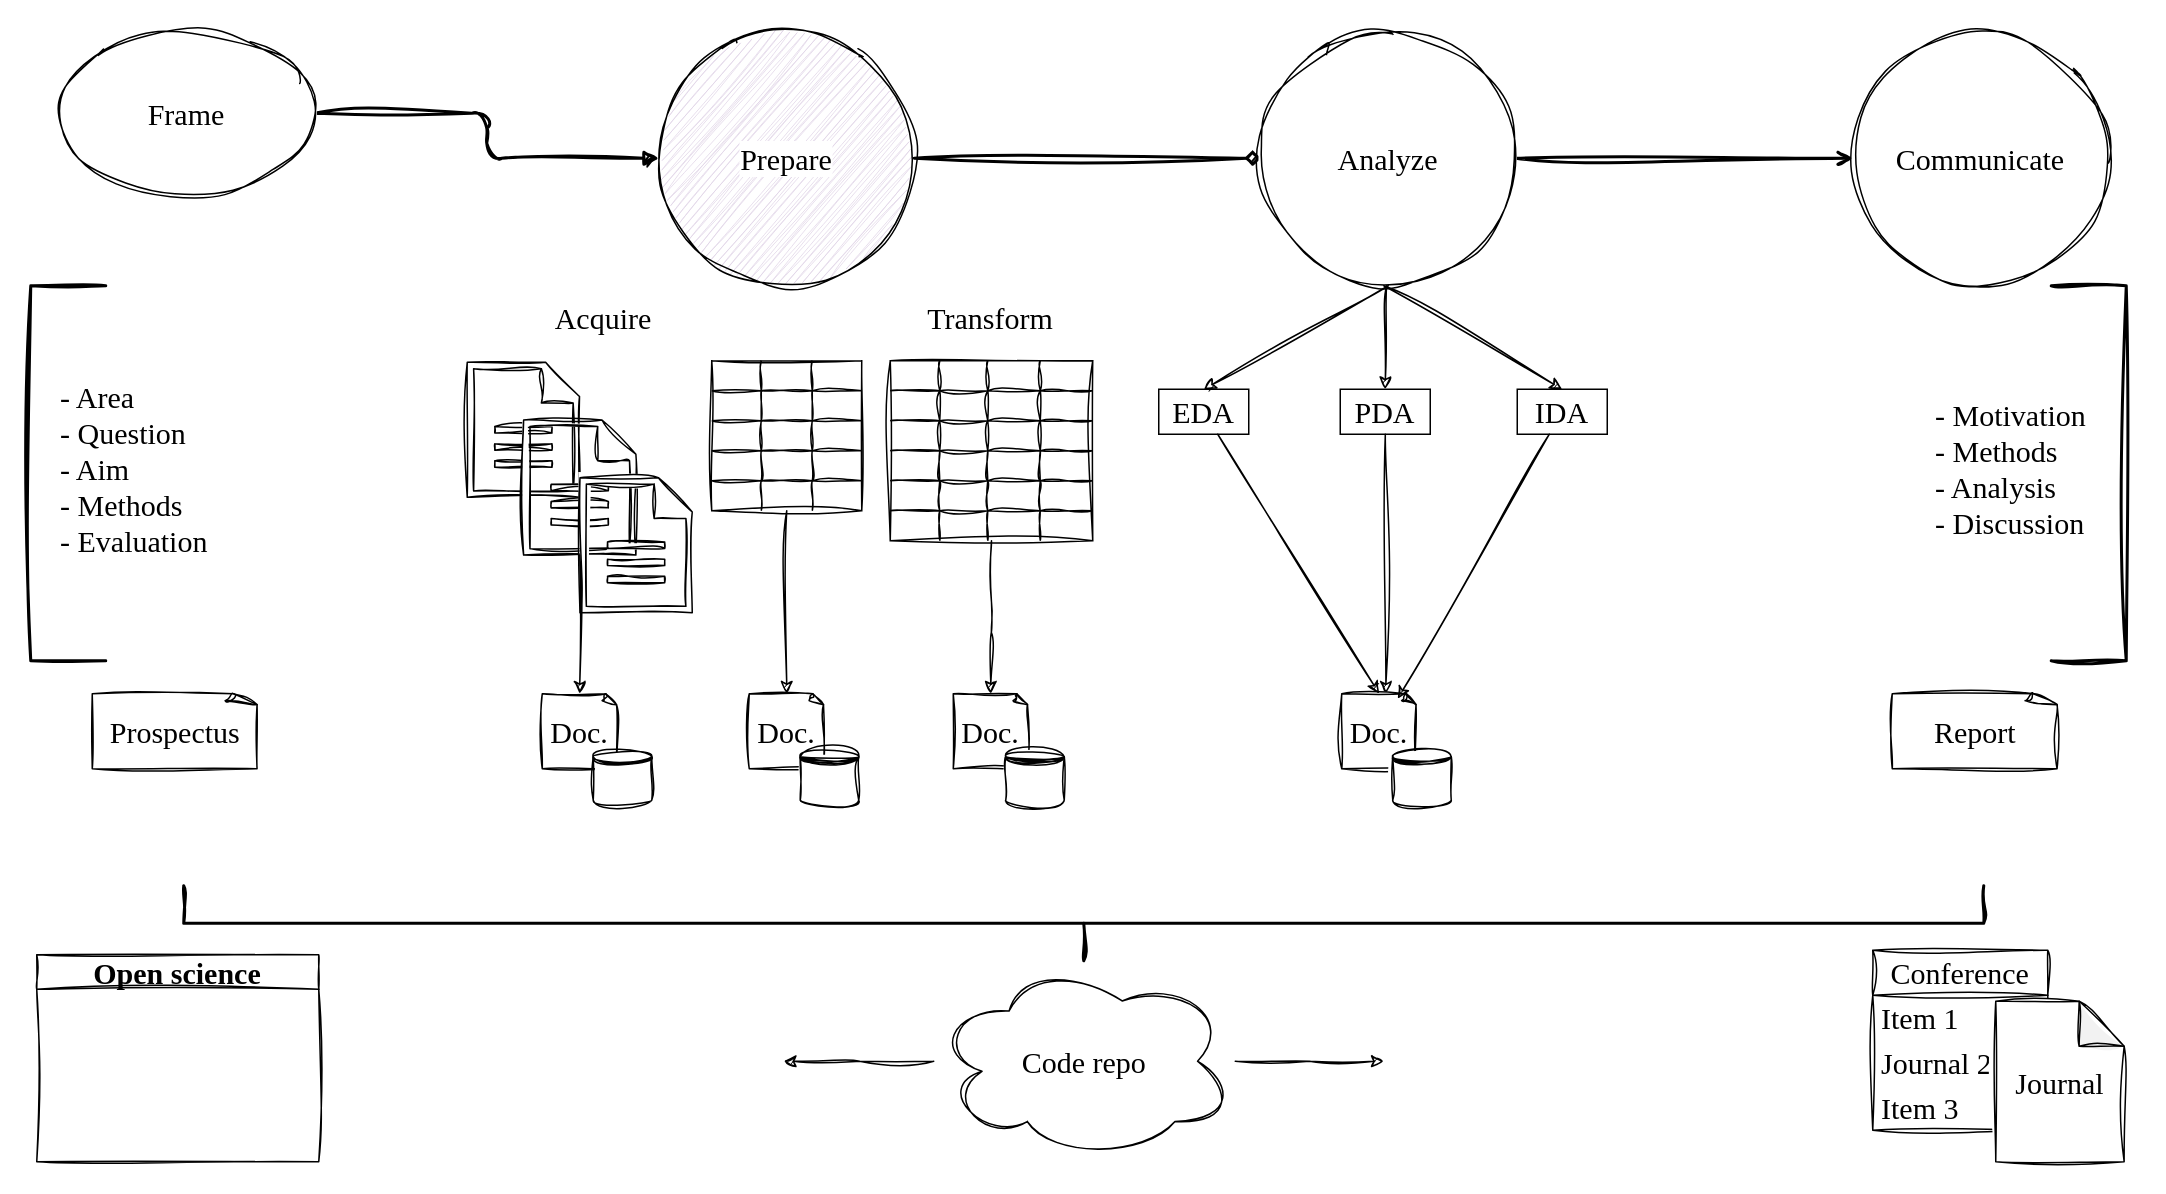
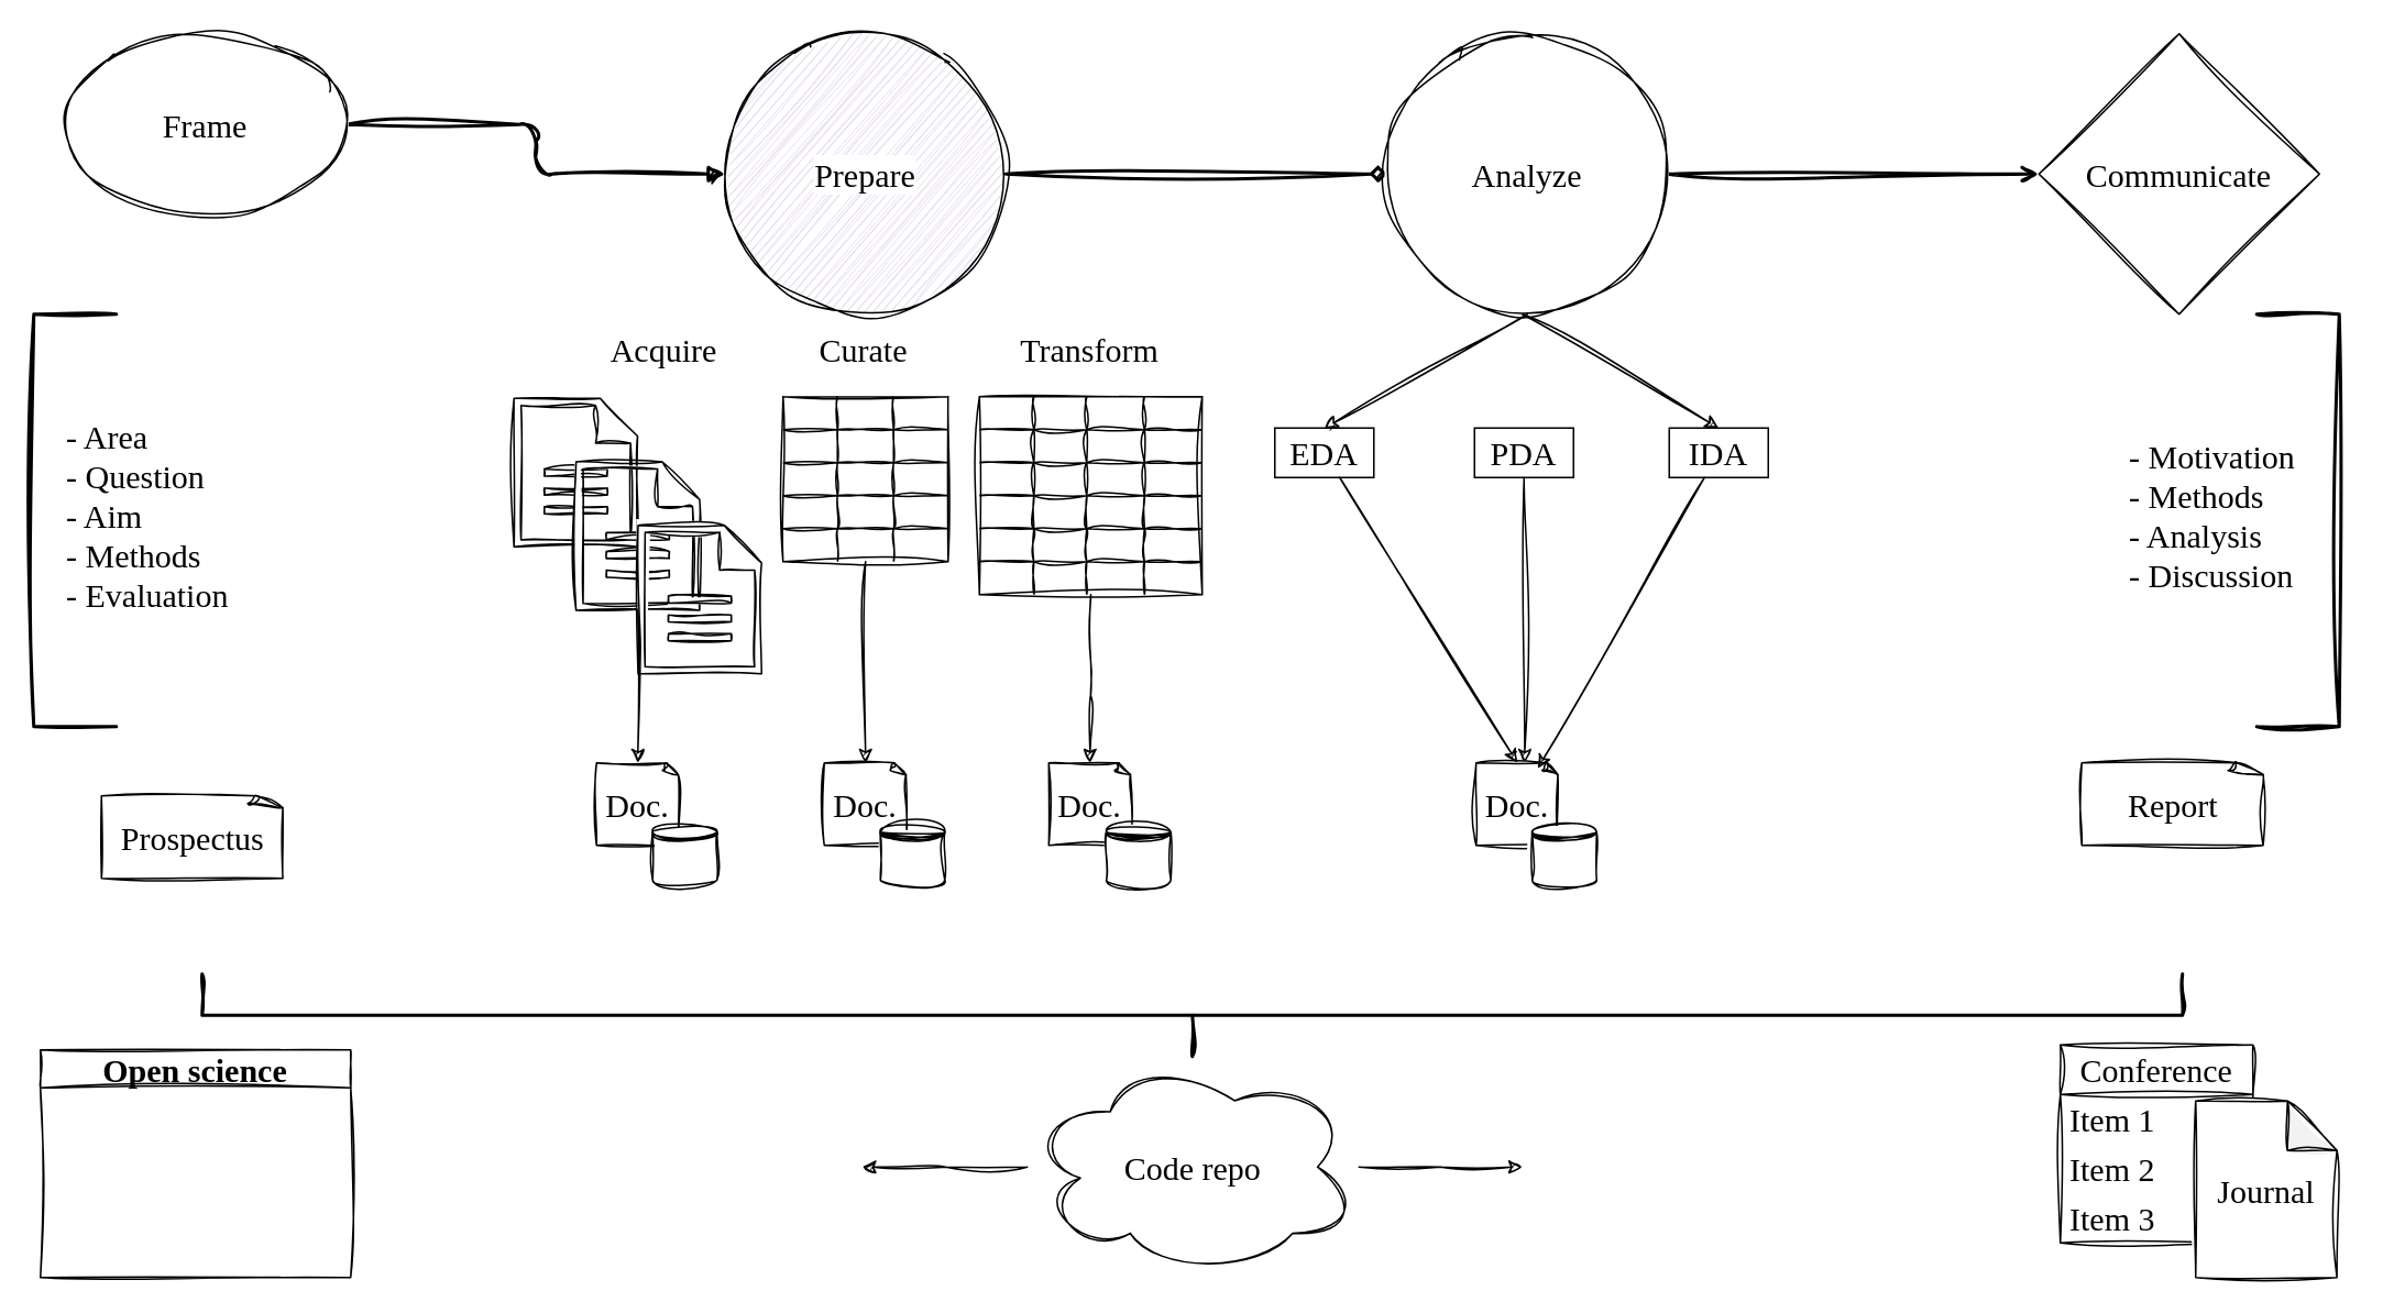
- <mxCell id="11" value="Communicate" style="ellipse;whiteSpace=wrap;html=1;aspect=fixed;sketch=1;hachureGap=4;jiggle=2;curveFitting=1;fontFamily=Architects Daughter;fontSource=https%3A%2F%2Ffonts.googleapis.com%2Fcss%3Ffamily%3DArchitects%2BDaughter;fontSize=20;labelBackgroundColor=#FFFFFF;fontColor=#000000;fillColor=#FFFFFF;labelBorderColor=none;strokeColor=#000000;" parent="1" vertex="1"><mxGeometry x="1235" y="20" width="170" height="170" as="geometry" /></mxCell>
+ <mxCell id="11" value="Communicate" style="rhombus;whiteSpace=wrap;html=1;aspect=fixed;sketch=1;hachureGap=4;jiggle=2;curveFitting=1;fontFamily=Architects Daughter;fontSource=https%3A%2F%2Ffonts.googleapis.com%2Fcss%3Ffamily%3DArchitects%2BDaughter;fontSize=20;labelBackgroundColor=#FFFFFF;fontColor=#000000;fillColor=#FFFFFF;labelBorderColor=none;strokeColor=#000000;" parent="1" vertex="1"><mxGeometry x="1235" y="20" width="170" height="170" as="geometry" /></mxCell>
+ <mxCell id="69" value="Curate" style="text;strokeColor=none;align=center;fillColor=none;html=1;verticalAlign=middle;whiteSpace=wrap;rounded=0;fontSize=20;fontFamily=Architects Daughter;" vertex="1" parent="1"><mxGeometry x="493" y="196" width="60" height="30" as="geometry" /></mxCell>
- <mxCell id="8" style="rounded=0;sketch=1;hachureGap=4;jiggle=2;curveFitting=1;orthogonalLoop=1;jettySize=auto;html=1;entryX=0.5;entryY=0;entryDx=0;entryDy=0;fontFamily=Architects Daughter;fontSource=https%3A%2F%2Ffonts.googleapis.com%2Fcss%3Ffamily%3DArchitects%2BDaughter;fontSize=16;" edge="1" parent="1" source="10" target="73"><mxGeometry relative="1" as="geometry" /></mxCell>
- <mxCell id="88" value="Prospectus" style="whiteSpace=wrap;html=1;shape=mxgraph.basic.document;sketch=1;hachureGap=4;jiggle=2;curveFitting=1;fontFamily=Architects Daughter;fontSource=https%3A%2F%2Ffonts.googleapis.com%2Fcss%3Ffamily%3DArchitects%2BDaughter;fontSize=20;" vertex="1" parent="1"><mxGeometry x="61" y="462" width="111" height="50" as="geometry" /></mxCell>
+ <mxCell id="88" value="Prospectus" style="whiteSpace=wrap;html=1;shape=mxgraph.basic.document;sketch=1;hachureGap=4;jiggle=2;curveFitting=1;fontFamily=Architects Daughter;fontSource=https%3A%2F%2Ffonts.googleapis.com%2Fcss%3Ffamily%3DArchitects%2BDaughter;fontSize=20;" vertex="1" parent="1"><mxGeometry x="61" y="482" width="111" height="50" as="geometry" /></mxCell>
- <mxCell id="105" value="Journal 2" style="text;strokeColor=none;fillColor=none;align=left;verticalAlign=middle;spacingLeft=4;spacingRight=4;overflow=hidden;points=[[0,0.5],[1,0.5]];portConstraint=eastwest;rotatable=0;whiteSpace=wrap;html=1;fontSize=20;fontFamily=Architects Daughter;" vertex="1" parent="103"><mxGeometry y="60" width="116.67" height="30" as="geometry" /></mxCell>
+ <mxCell id="105" value="Item 2" style="text;strokeColor=none;fillColor=none;align=left;verticalAlign=middle;spacingLeft=4;spacingRight=4;overflow=hidden;points=[[0,0.5],[1,0.5]];portConstraint=eastwest;rotatable=0;whiteSpace=wrap;html=1;fontSize=20;fontFamily=Architects Daughter;" vertex="1" parent="103"><mxGeometry y="60" width="116.67" height="30" as="geometry" /></mxCell>
